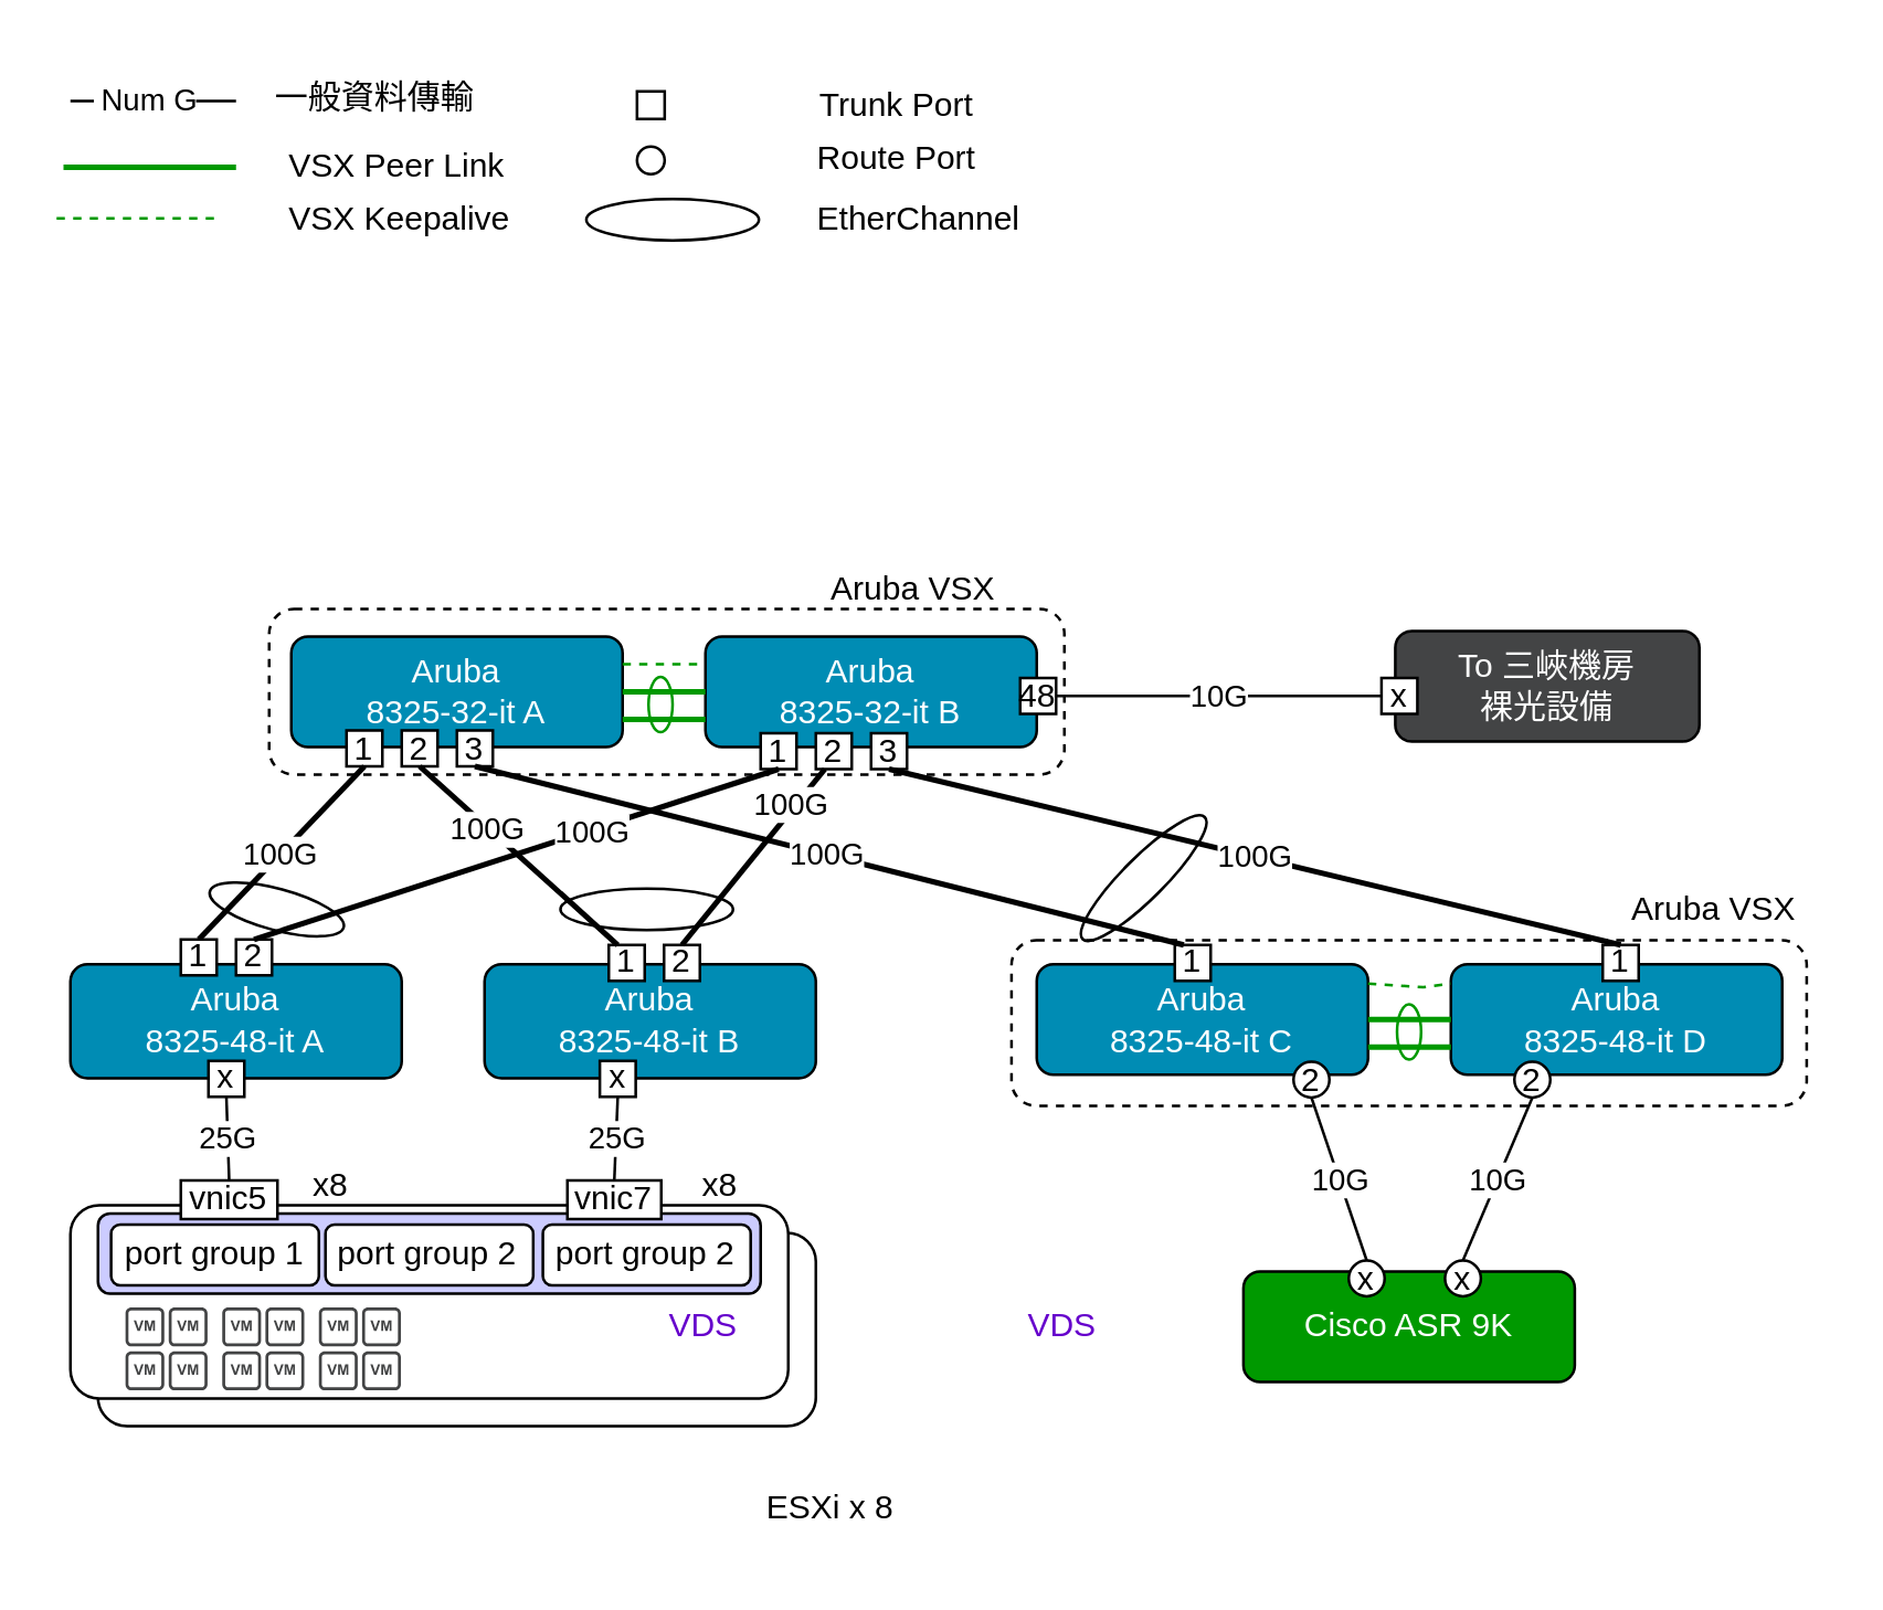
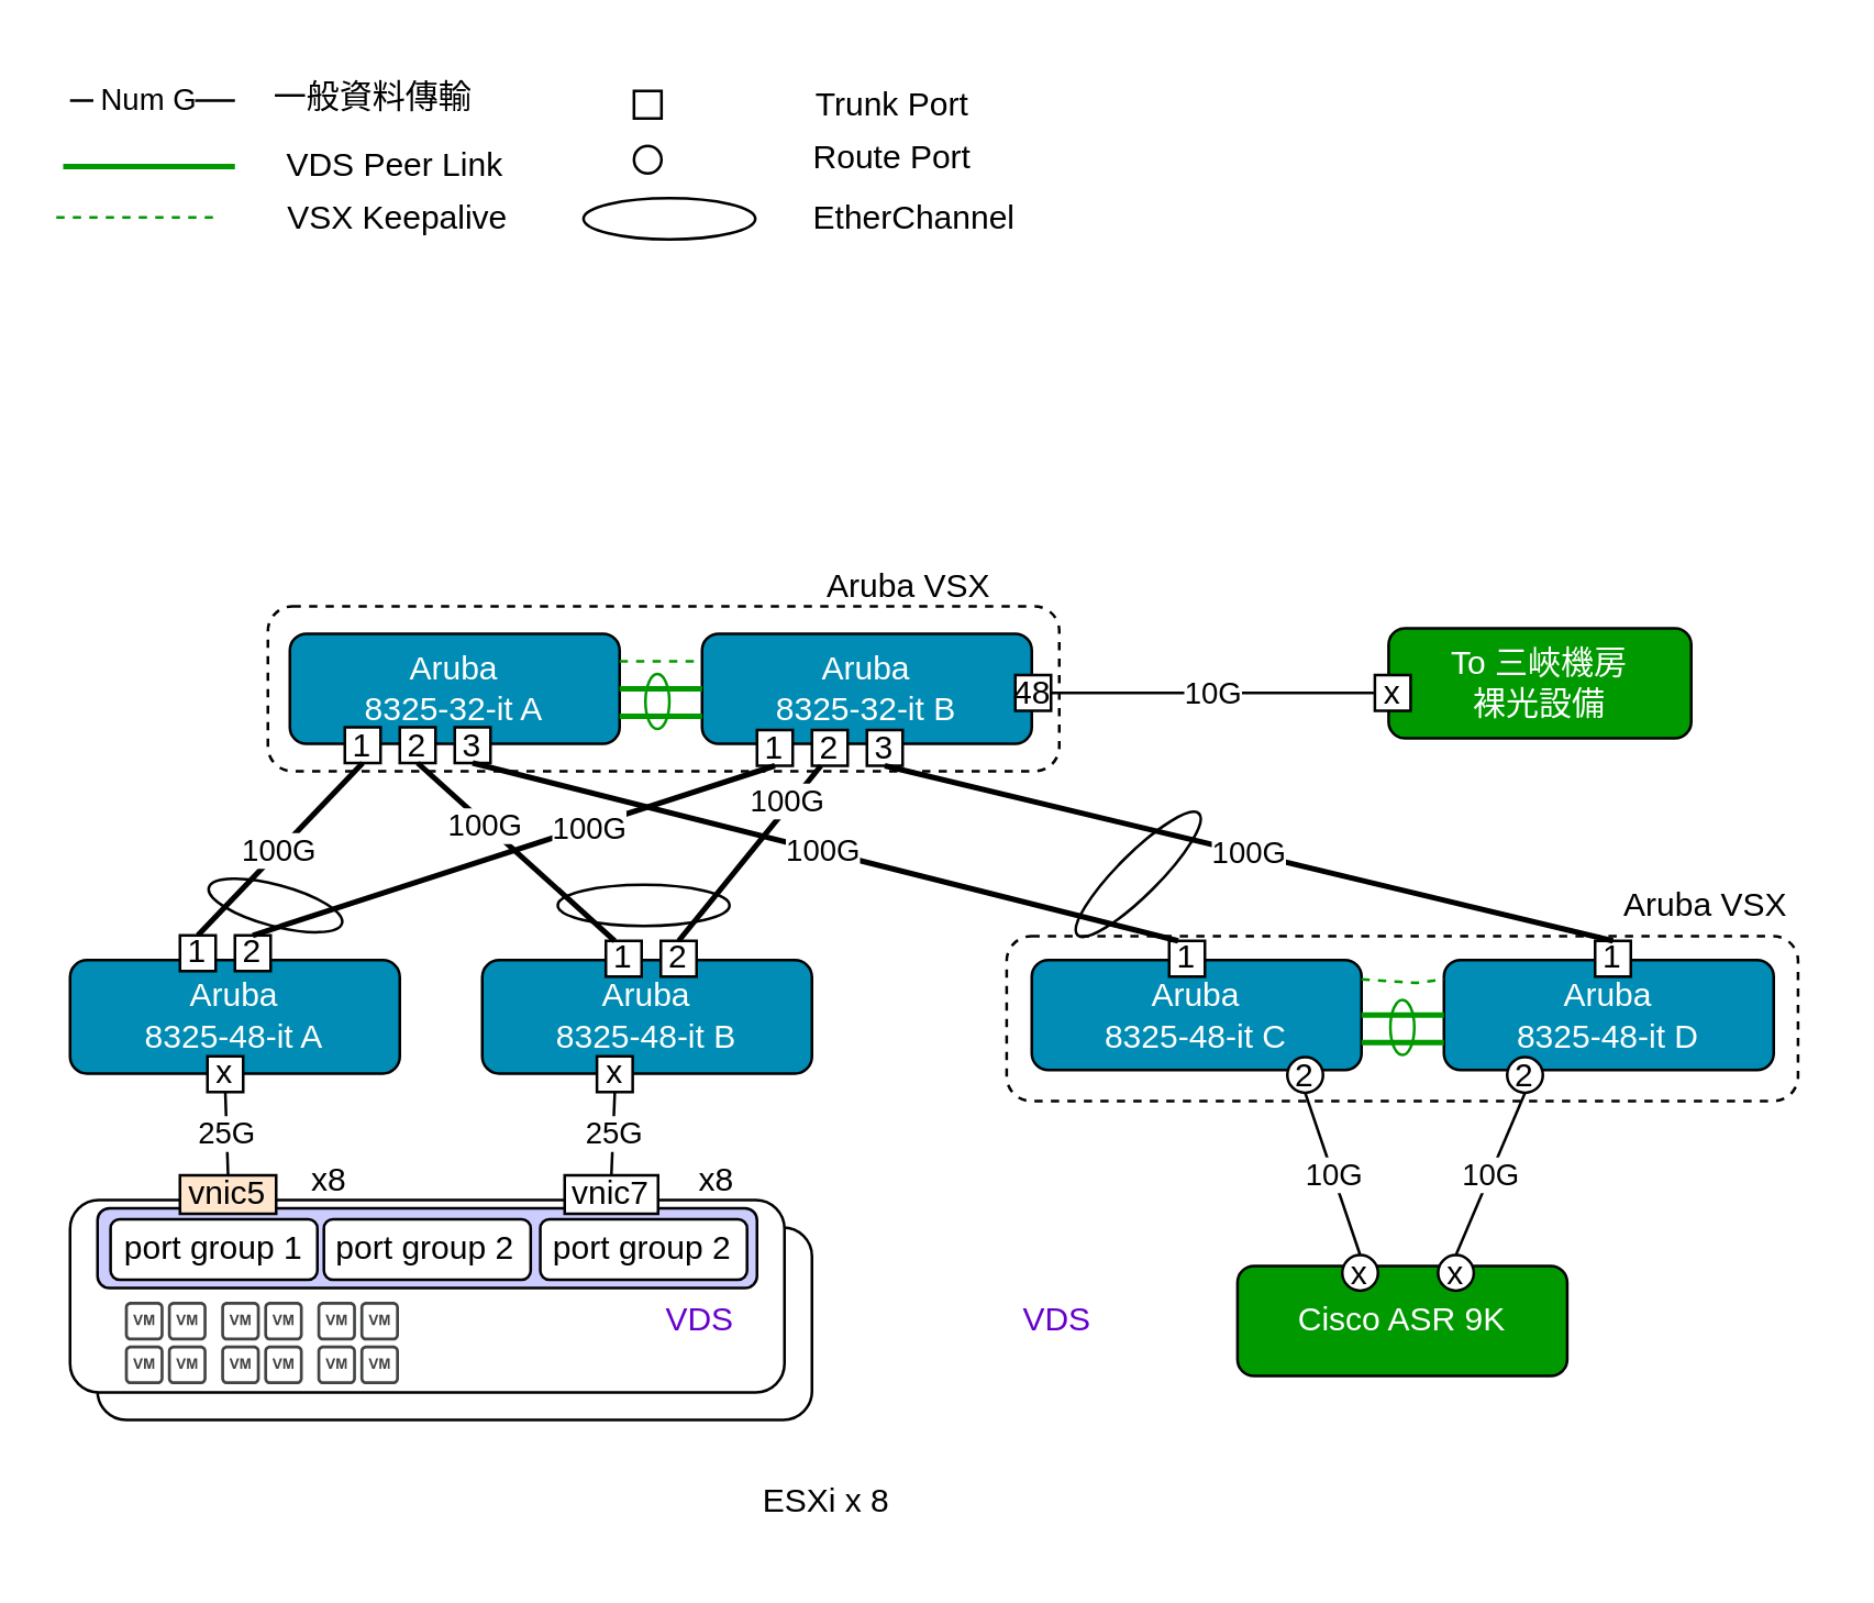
- <mxCell id="71" value="VSX Peer Link" style="text;html=1;align=center;verticalAlign=middle;resizable=0;points=[];autosize=1;strokeColor=none;fillColor=none;" parent="1" vertex="1"><mxGeometry x="92.63" y="45" width="100" height="30" as="geometry" /></mxCell>
+ <mxCell id="71" value="VDS Peer Link" style="text;html=1;align=center;verticalAlign=middle;resizable=0;points=[];autosize=1;strokeColor=none;fillColor=none;" parent="1" vertex="1"><mxGeometry x="92.63" y="45" width="100" height="30" as="geometry" /></mxCell>
- <mxCell id="55" value="To 三峽機房&lt;br&gt;裸光設備" style="rounded=1;whiteSpace=wrap;html=1;fontColor=#FFFFFF;fillColor=#434445;" parent="1" vertex="1"><mxGeometry x="504.86" y="228" width="110.14" height="40" as="geometry" /></mxCell>
+ <mxCell id="55" value="To 三峽機房&lt;br&gt;裸光設備" style="rounded=1;whiteSpace=wrap;html=1;fontColor=#FFFFFF;fillColor=#009900;" parent="1" vertex="1"><mxGeometry x="504.86" y="228" width="110.14" height="40" as="geometry" /></mxCell>
- <mxCell id="49" value="vnic5" style="rounded=0;whiteSpace=wrap;html=1;" parent="1" vertex="1"><mxGeometry x="65" y="427" width="35" height="14" as="geometry" /></mxCell>
+ <mxCell id="49" value="vnic5" style="rounded=0;whiteSpace=wrap;html=1;fillColor=#ffe6cc;" parent="1" vertex="1"><mxGeometry x="65" y="427" width="35" height="14" as="geometry" /></mxCell>
